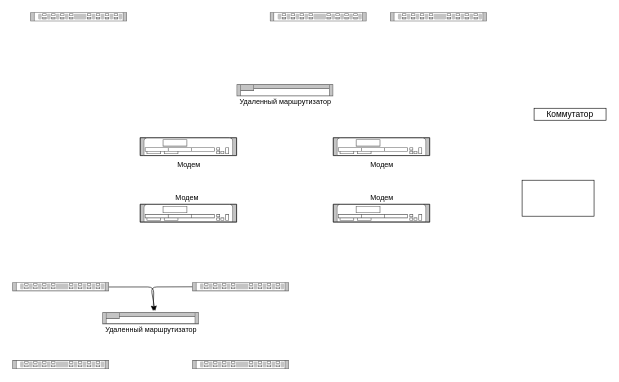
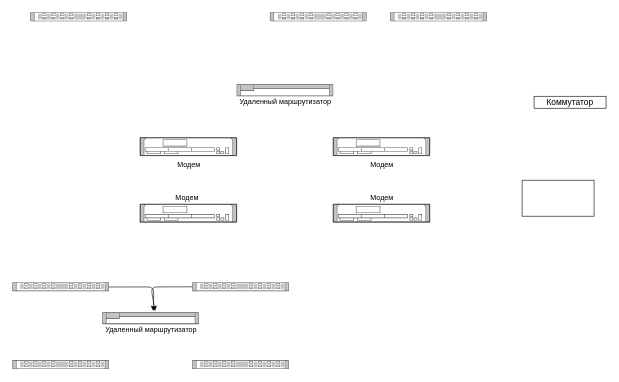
- <mxCell id="24" value="&lt;font style=&quot;font-size: 14px;&quot;&gt;Коммутатор&lt;/font&gt;" style="rounded=0;whiteSpace=wrap;html=1;fontSize=14;" vertex="1" parent="1"><mxGeometry x="890" y="180" width="120" height="20" as="geometry" /></mxCell>
+ <mxCell id="24" value="&lt;font style=&quot;font-size: 14px;&quot;&gt;Коммутатор&lt;/font&gt;" style="rounded=0;whiteSpace=wrap;html=1;fontSize=14;" vertex="1" parent="1"><mxGeometry x="890" y="160" width="120" height="20" as="geometry" /></mxCell>
